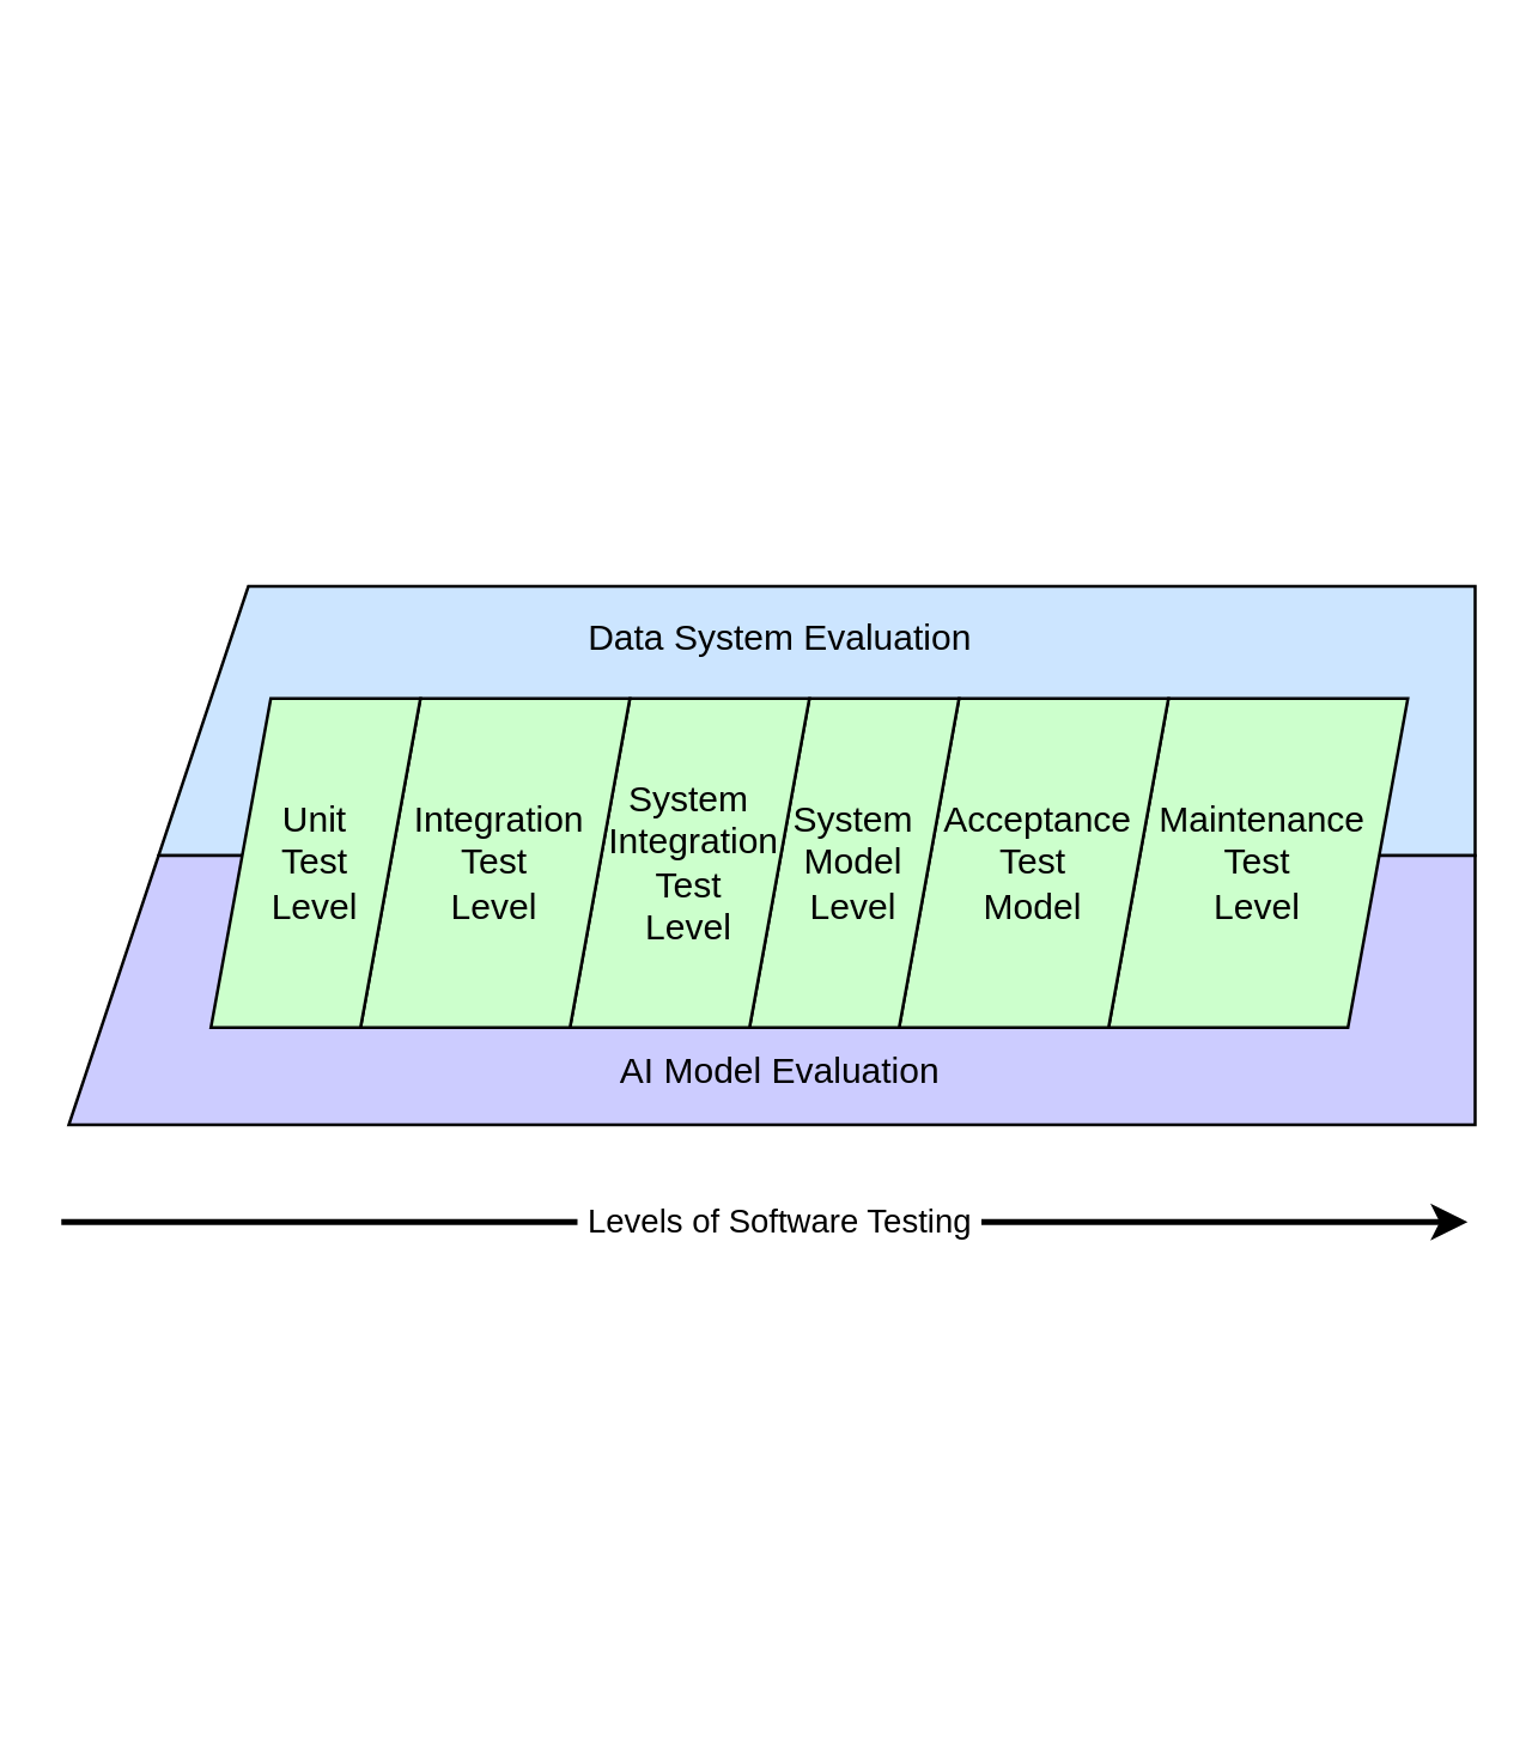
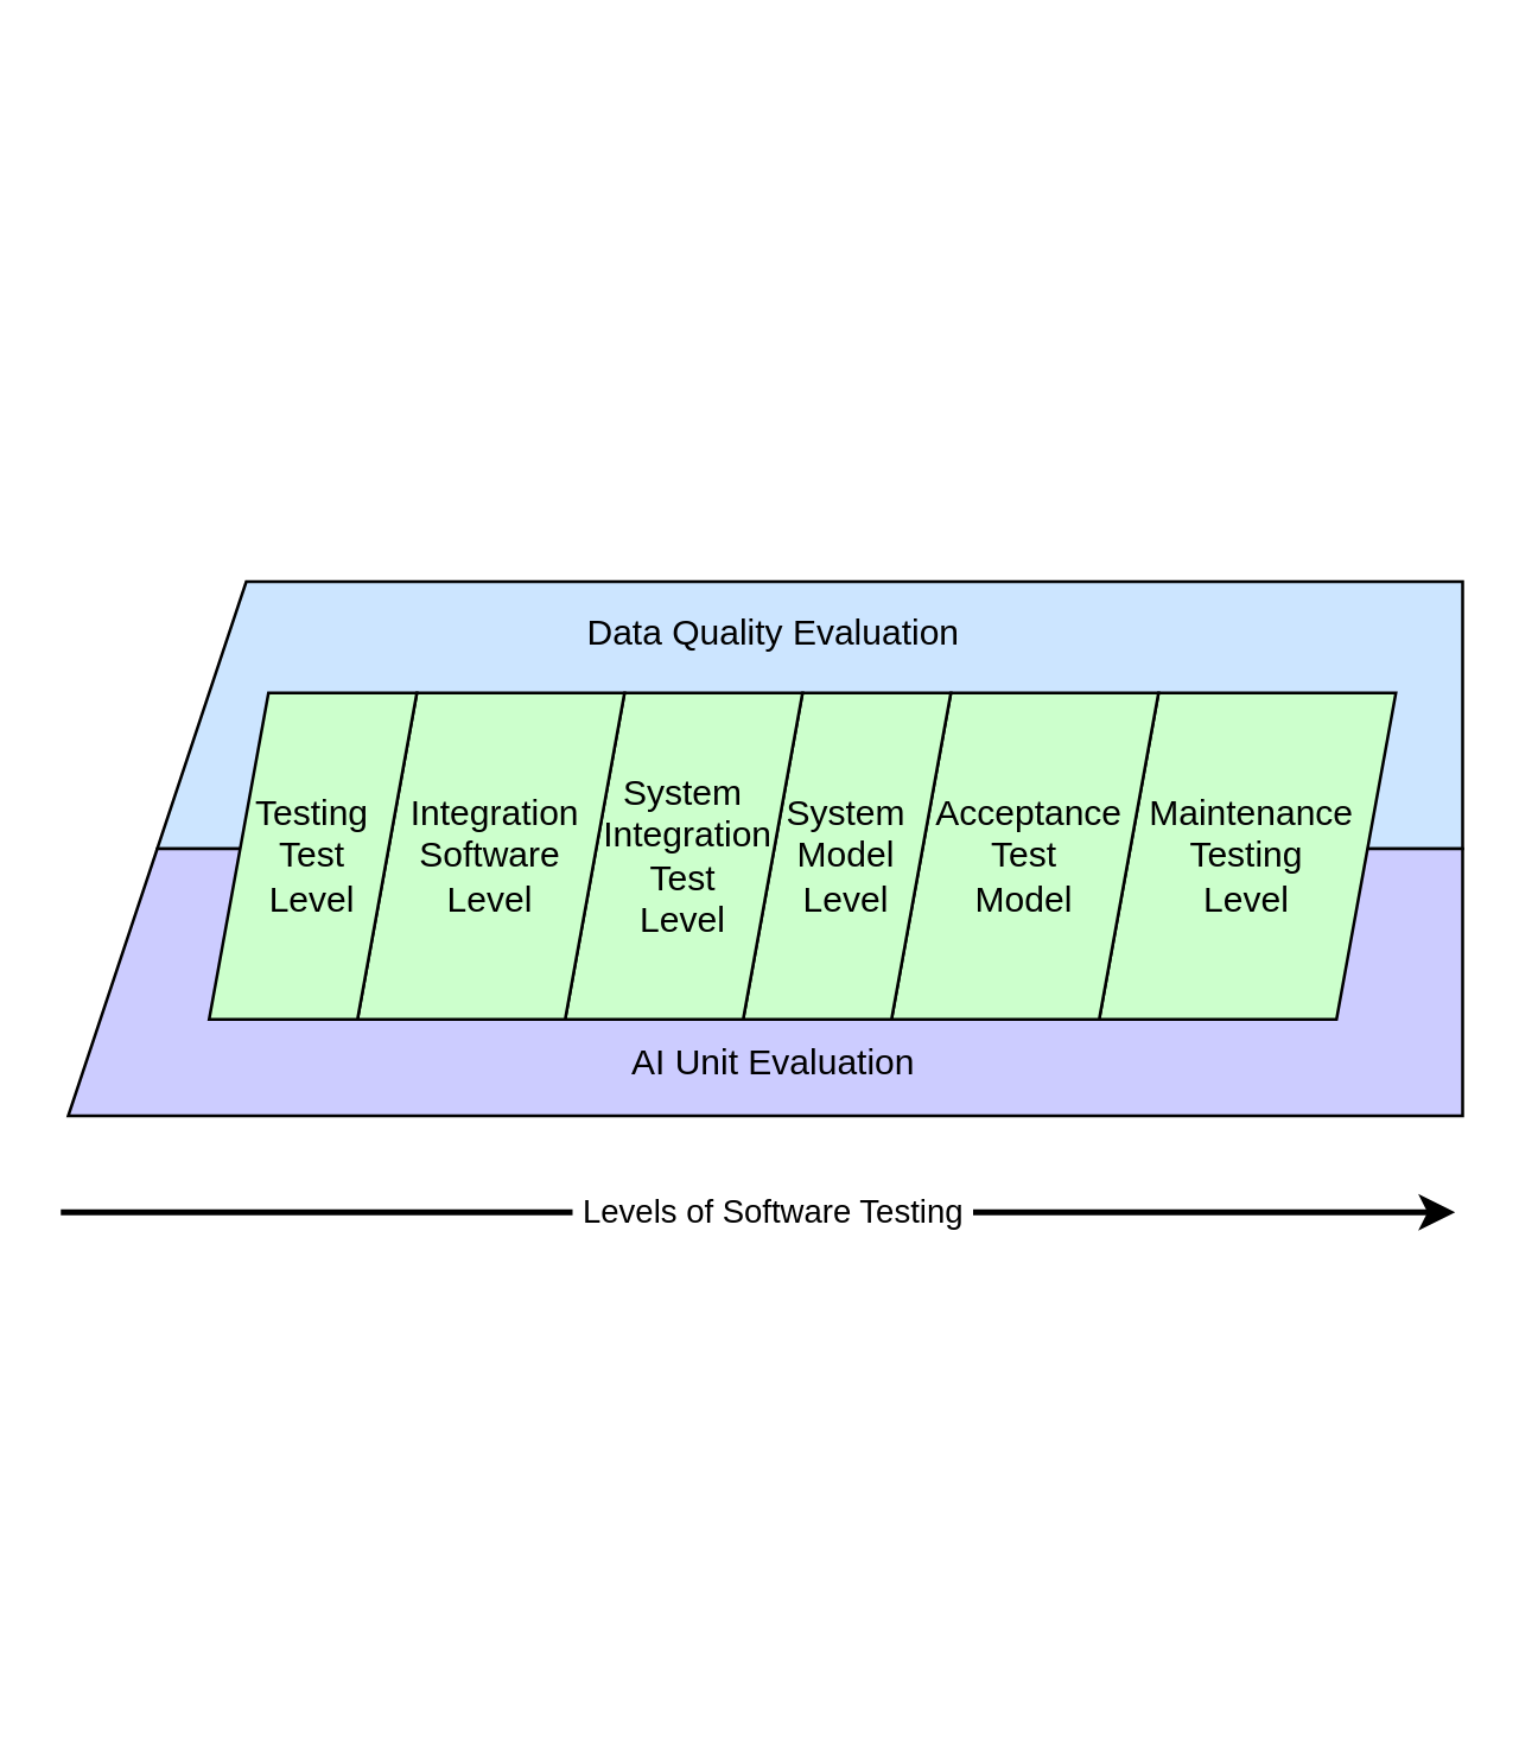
- <mxCell id="13" value="Data System Evaluation" style="text;html=1;strokeColor=none;fillColor=none;align=center;verticalAlign=middle;whiteSpace=wrap;rounded=0;" vertex="1" parent="1"><mxGeometry x="193" y="198" width="135" height="30" as="geometry" /></mxCell>
+ <mxCell id="13" value="Data Quality Evaluation" style="text;html=1;strokeColor=none;fillColor=none;align=center;verticalAlign=middle;whiteSpace=wrap;rounded=0;" vertex="1" parent="1"><mxGeometry x="193" y="198" width="135" height="30" as="geometry" /></mxCell>
- <mxCell id="11" value="Unit &lt;br&gt;Test&lt;br&gt;Level" style="shape=parallelogram;perimeter=parallelogramPerimeter;whiteSpace=wrap;html=1;fixedSize=1;fillColor=#CCFFCC;" vertex="1" parent="1"><mxGeometry x="70" y="233" width="70" height="110" as="geometry" /></mxCell>
+ <mxCell id="11" value="Testing &lt;br&gt;Test&lt;br&gt;Level" style="shape=parallelogram;perimeter=parallelogramPerimeter;whiteSpace=wrap;html=1;fixedSize=1;fillColor=#CCFFCC;" vertex="1" parent="1"><mxGeometry x="70" y="233" width="70" height="110" as="geometry" /></mxCell>
- <mxCell id="10" value="&amp;nbsp;Integration&lt;br&gt;Test&lt;br&gt;Level" style="shape=parallelogram;perimeter=parallelogramPerimeter;whiteSpace=wrap;html=1;fixedSize=1;fillColor=#CCFFCC;" vertex="1" parent="1"><mxGeometry x="120" y="233" width="90" height="110" as="geometry" /></mxCell>
+ <mxCell id="10" value="&amp;nbsp;Integration&lt;br&gt;Software&lt;br&gt;Level" style="shape=parallelogram;perimeter=parallelogramPerimeter;whiteSpace=wrap;html=1;fixedSize=1;fillColor=#CCFFCC;" vertex="1" parent="1"><mxGeometry x="120" y="233" width="90" height="110" as="geometry" /></mxCell>
- <mxCell id="6" value="&amp;nbsp;Maintenance&lt;br&gt;Test&lt;br&gt;Level" style="shape=parallelogram;perimeter=parallelogramPerimeter;whiteSpace=wrap;html=1;fixedSize=1;fillColor=#CCFFCC;" vertex="1" parent="1"><mxGeometry x="370" y="233" width="100" height="110" as="geometry" /></mxCell>
+ <mxCell id="6" value="&amp;nbsp;Maintenance&lt;br&gt;Testing&lt;br&gt;Level" style="shape=parallelogram;perimeter=parallelogramPerimeter;whiteSpace=wrap;html=1;fixedSize=1;fillColor=#CCFFCC;" vertex="1" parent="1"><mxGeometry x="370" y="233" width="100" height="110" as="geometry" /></mxCell>
- <mxCell id="12" value="AI Model Evaluation" style="text;html=1;strokeColor=none;fillColor=none;align=center;verticalAlign=middle;whiteSpace=wrap;rounded=0;" vertex="1" parent="1"><mxGeometry x="193" y="343" width="135" height="30" as="geometry" /></mxCell>
+ <mxCell id="12" value="AI Unit Evaluation" style="text;html=1;strokeColor=none;fillColor=none;align=center;verticalAlign=middle;whiteSpace=wrap;rounded=0;" vertex="1" parent="1"><mxGeometry x="193" y="343" width="135" height="30" as="geometry" /></mxCell>
